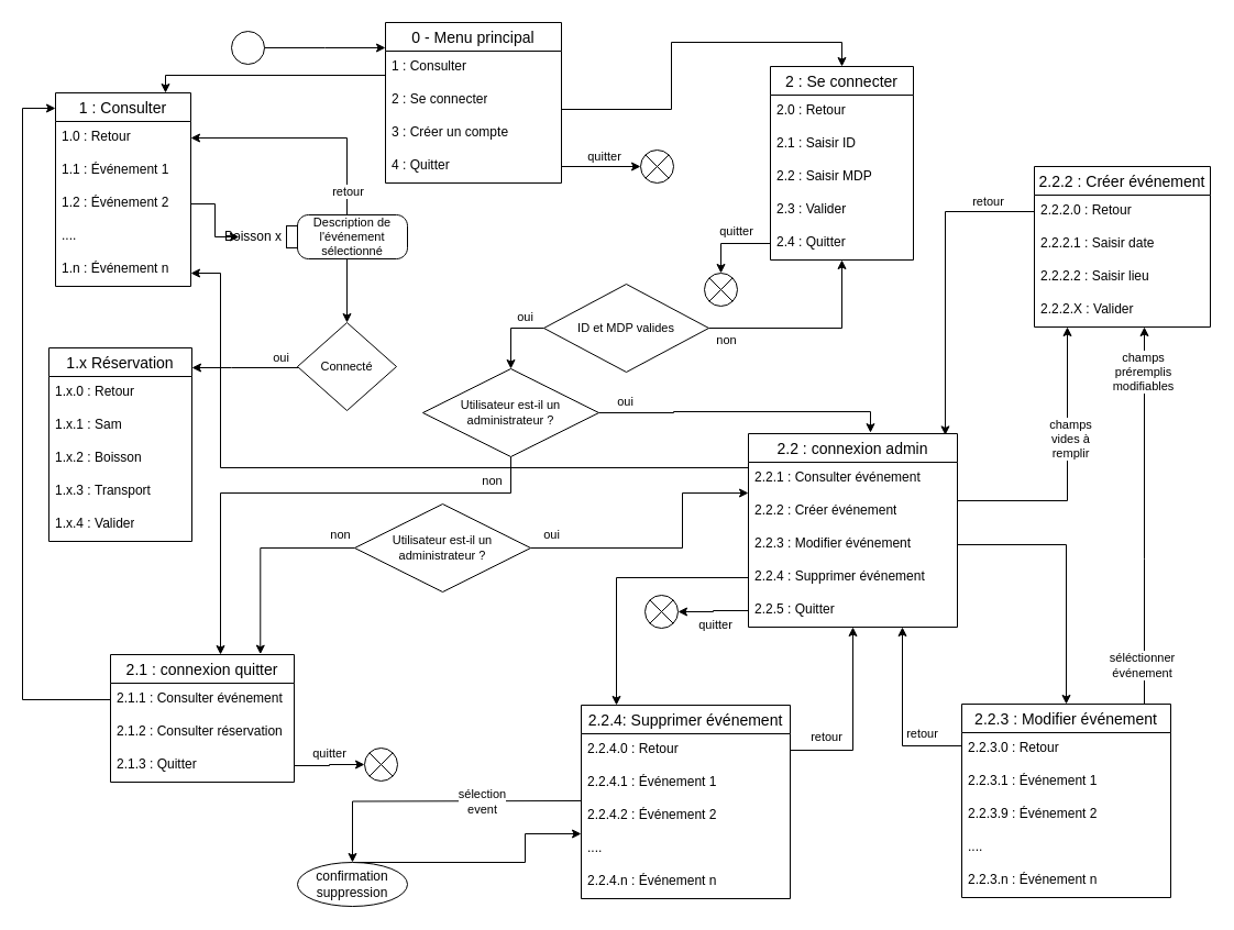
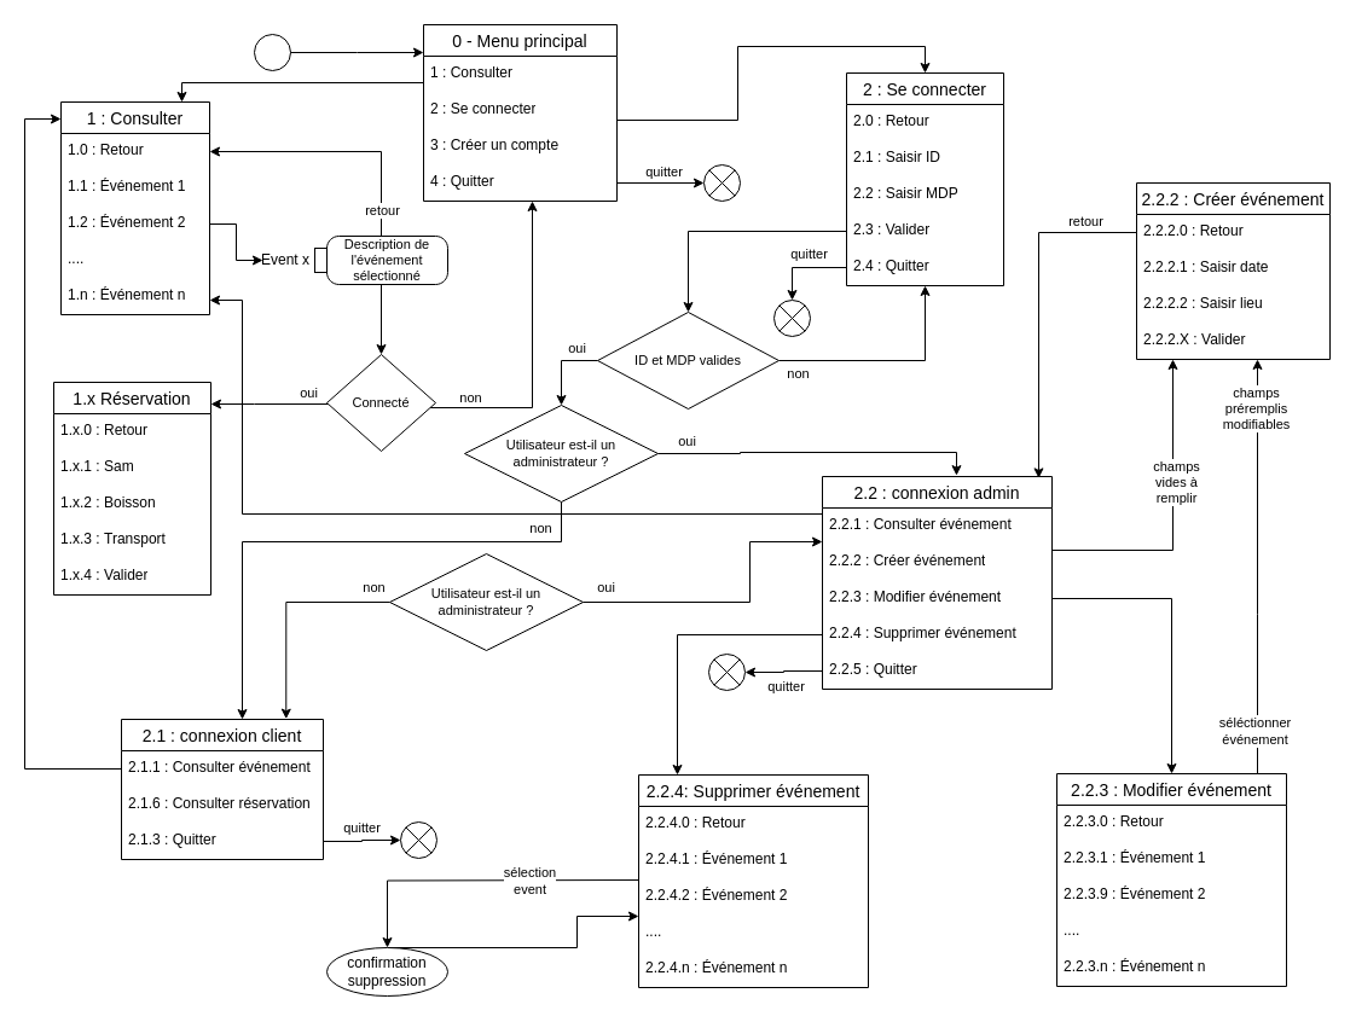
+ <mxCell id="108" style="edgeStyle=orthogonalEdgeStyle;rounded=0;orthogonalLoop=1;jettySize=auto;html=1;entryX=0.5;entryY=0;entryDx=0;entryDy=0;entryPerimeter=0;" edge="1" parent="1" source="17" target="87"><mxGeometry relative="1" as="geometry" /></mxCell>
- <mxCell id="44" value="Boisson x" style="text;verticalAlign=middle;align=right;html=1;" vertex="1" parent="43"><mxGeometry x="-43" width="40" height="40" as="geometry" /></mxCell>
+ <mxCell id="44" value="Event x" style="text;verticalAlign=middle;align=right;html=1;" vertex="1" parent="43"><mxGeometry x="-43" width="40" height="40" as="geometry" /></mxCell>
+ <mxCell id="94" style="edgeStyle=orthogonalEdgeStyle;rounded=0;orthogonalLoop=1;jettySize=auto;html=1;" edge="1" parent="1" source="98" target="2"><mxGeometry relative="1" as="geometry"><Array as="points"><mxPoint x="440" y="337" /></Array></mxGeometry></mxCell>
+ <mxCell id="95" value="non" style="edgeLabel;html=1;align=center;verticalAlign=middle;resizable=0;points=[];" vertex="1" connectable="0" parent="94"><mxGeometry x="-0.743" y="2" relative="1" as="geometry"><mxPoint y="-7" as="offset" /></mxGeometry></mxCell>
- <mxCell id="19" value="2.1 : connexion quitter" style="swimlane;fontStyle=0;childLayout=stackLayout;horizontal=1;startSize=26;horizontalStack=0;resizeParent=1;resizeParentMax=0;resizeLast=0;collapsible=1;marginBottom=0;align=center;fontSize=14;" vertex="1" parent="1"><mxGeometry x="100" y="595" width="167" height="116" as="geometry" /></mxCell>
+ <mxCell id="19" value="2.1 : connexion client" style="swimlane;fontStyle=0;childLayout=stackLayout;horizontal=1;startSize=26;horizontalStack=0;resizeParent=1;resizeParentMax=0;resizeLast=0;collapsible=1;marginBottom=0;align=center;fontSize=14;" vertex="1" parent="1"><mxGeometry x="100" y="595" width="167" height="116" as="geometry" /></mxCell>
- <mxCell id="88" style="edgeStyle=orthogonalEdgeStyle;rounded=0;orthogonalLoop=1;jettySize=auto;html=1;" edge="1" parent="1" source="57" target="24"><mxGeometry relative="1" as="geometry"><mxPoint x="780" y="598" as="targetPoint" /><Array as="points"><mxPoint x="820" y="678" /></Array></mxGeometry></mxCell>
- <mxCell id="89" value="retour" style="edgeLabel;html=1;align=center;verticalAlign=middle;resizable=0;points=[];" vertex="1" connectable="0" parent="88"><mxGeometry x="-0.421" y="2" relative="1" as="geometry"><mxPoint x="10" y="-14" as="offset" /></mxGeometry></mxCell>
- <mxCell id="112" style="edgeStyle=orthogonalEdgeStyle;rounded=0;orthogonalLoop=1;jettySize=auto;html=1;" edge="1" parent="1" source="63" target="24"><mxGeometry relative="1" as="geometry" /></mxCell>
- <mxCell id="113" value="retour" style="edgeLabel;html=1;align=center;verticalAlign=middle;resizable=0;points=[];" vertex="1" connectable="0" parent="112"><mxGeometry x="-0.562" y="-2" relative="1" as="geometry"><mxPoint x="-5" y="-15" as="offset" /></mxGeometry></mxCell>
- <mxCell id="21" value="2.1.2 : Consulter réservation" style="text;strokeColor=none;fillColor=none;spacingLeft=4;spacingRight=4;overflow=hidden;rotatable=0;points=[[0,0.5],[1,0.5]];portConstraint=eastwest;fontSize=12;whiteSpace=wrap;html=1;" vertex="1" parent="19"><mxGeometry y="56" width="167" height="30" as="geometry" /></mxCell>
+ <mxCell id="21" value="2.1.6 : Consulter réservation" style="text;strokeColor=none;fillColor=none;spacingLeft=4;spacingRight=4;overflow=hidden;rotatable=0;points=[[0,0.5],[1,0.5]];portConstraint=eastwest;fontSize=12;whiteSpace=wrap;html=1;" vertex="1" parent="19"><mxGeometry y="56" width="167" height="30" as="geometry" /></mxCell>
